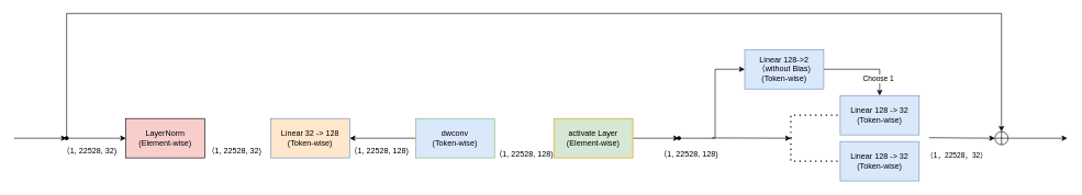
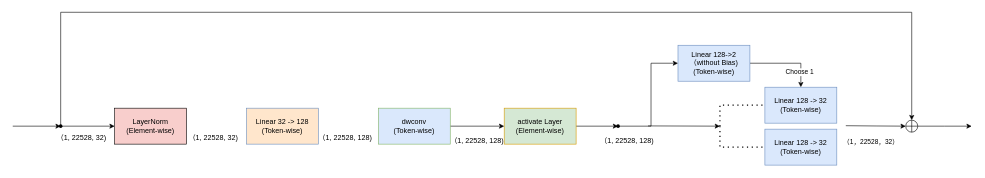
- <mxCell id="14" style="edgeStyle=orthogonalEdgeStyle;rounded=0;orthogonalLoop=1;jettySize=auto;html=1;" parent="1" source="15" target="11" edge="1"><mxGeometry relative="1" as="geometry" /></mxCell>
+ <mxCell id="14" style="edgeStyle=orthogonalEdgeStyle;rounded=0;orthogonalLoop=1;jettySize=auto;html=1;entryX=0;entryY=0.5;entryDx=0;entryDy=0;" parent="1" source="15" target="13" edge="1"><mxGeometry relative="1" as="geometry" /></mxCell>
